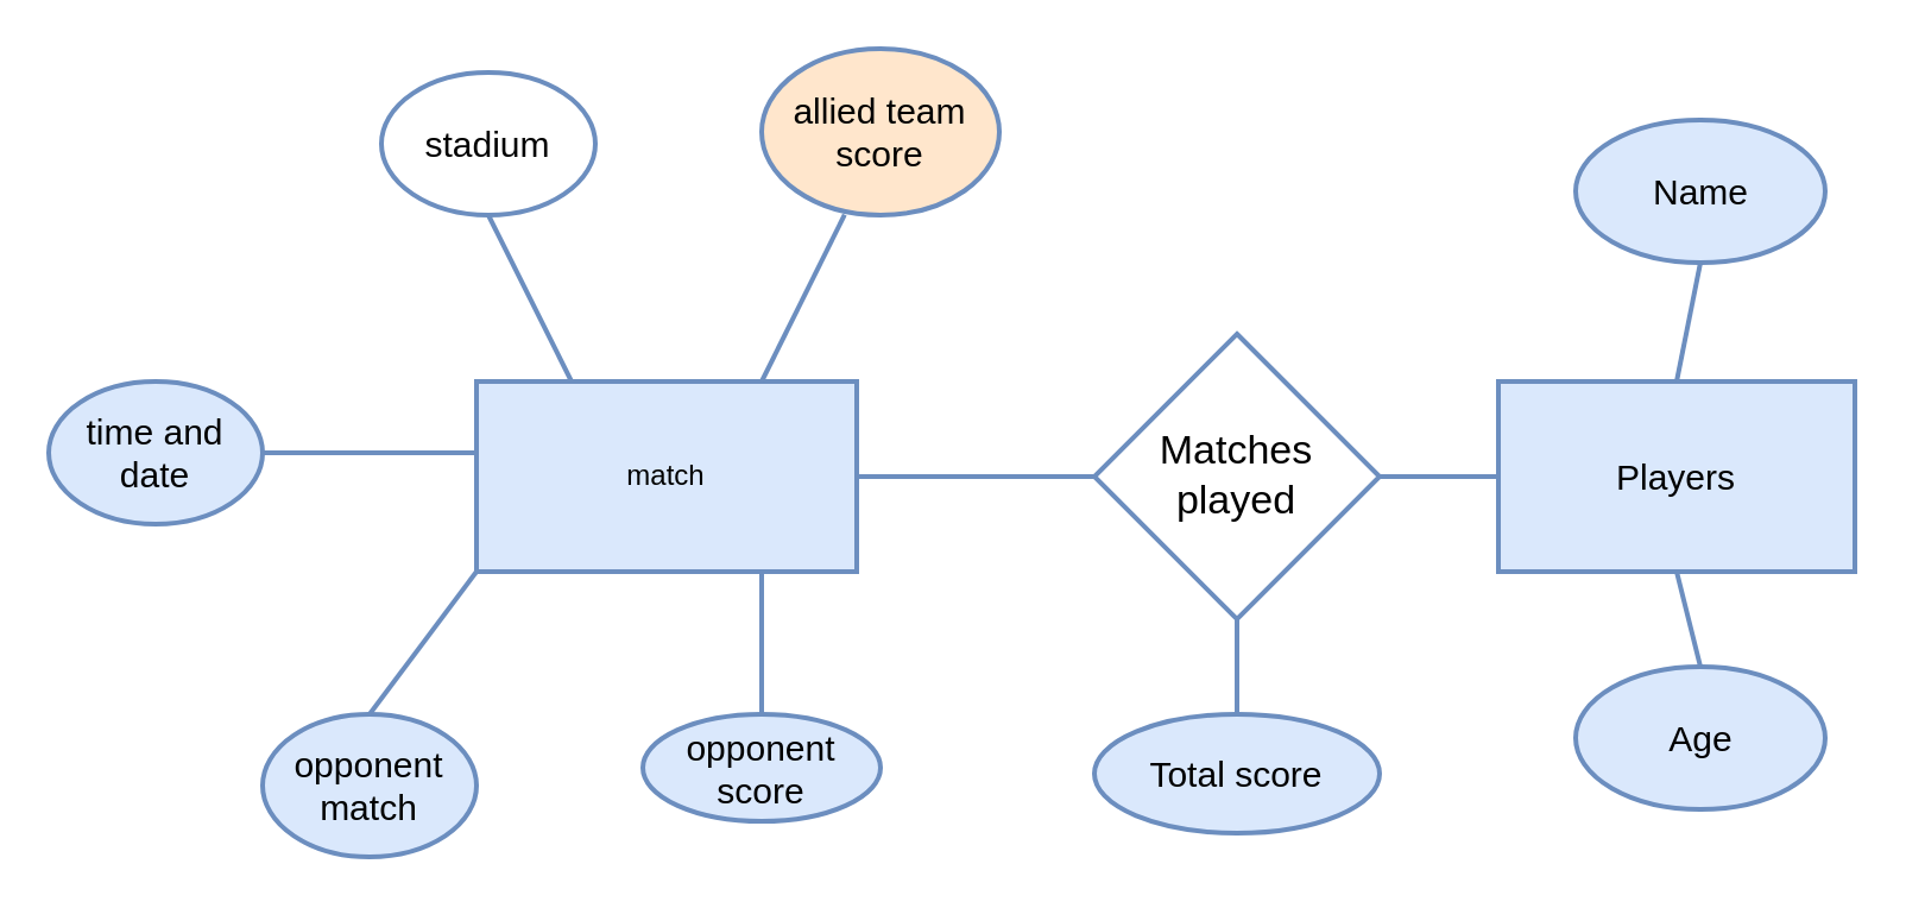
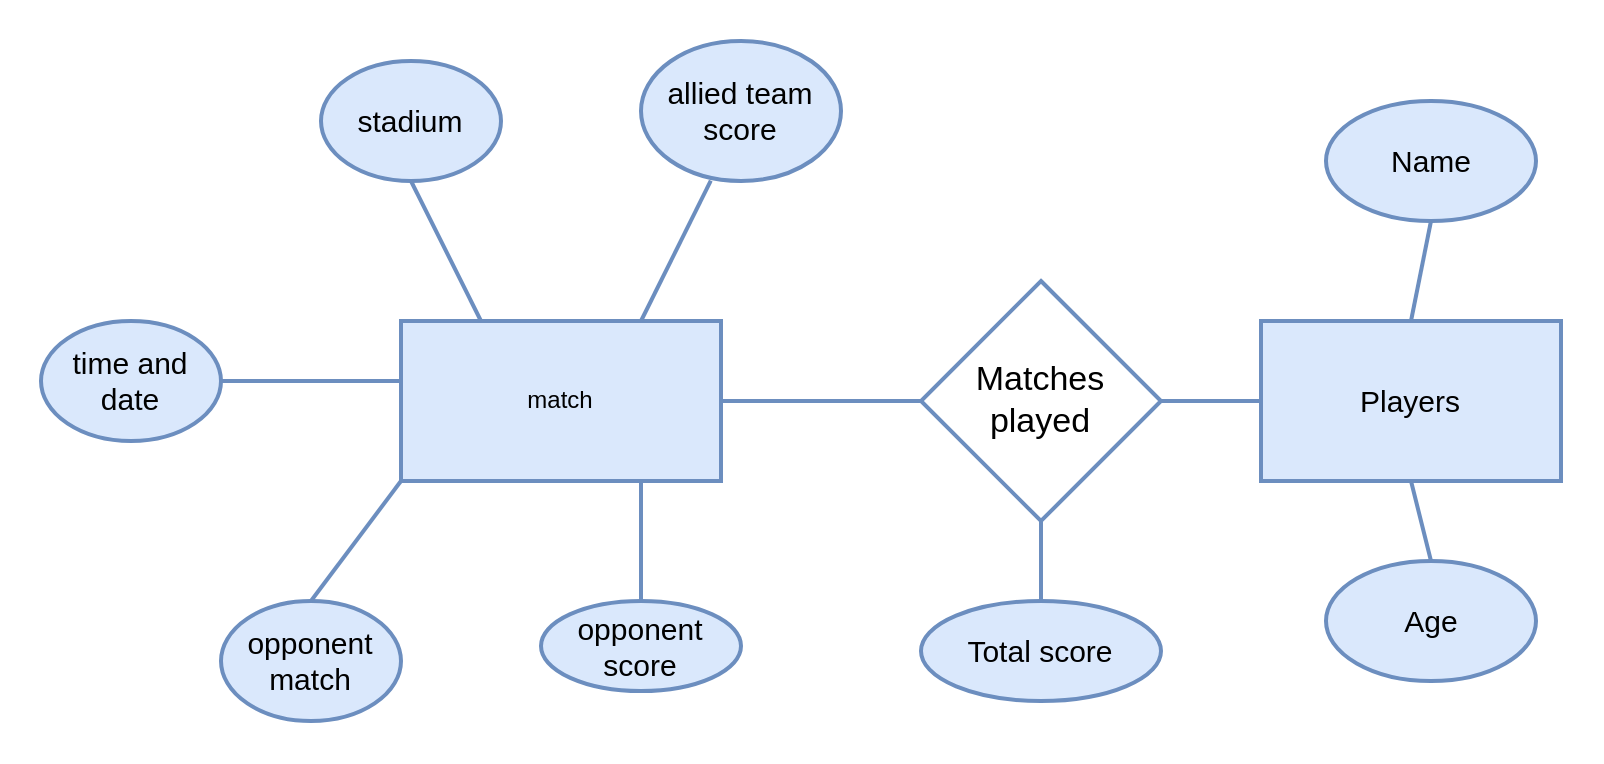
- <mxCell id="3" value="&lt;font style=&quot;font-size: 15px&quot;&gt;allied team score&lt;/font&gt;" style="ellipse;whiteSpace=wrap;html=1;strokeWidth=2;fillColor=#ffe6cc;strokeColor=#6c8ebf;" vertex="1" parent="1"><mxGeometry x="320" y="20" width="100" height="70" as="geometry" /></mxCell>
+ <mxCell id="3" value="&lt;font style=&quot;font-size: 15px&quot;&gt;allied team score&lt;/font&gt;" style="ellipse;whiteSpace=wrap;html=1;strokeWidth=2;fillColor=#dae8fc;strokeColor=#6c8ebf;" vertex="1" parent="1"><mxGeometry x="320" y="20" width="100" height="70" as="geometry" /></mxCell>
- <mxCell id="4" value="&lt;font style=&quot;font-size: 15px&quot;&gt;stadium&lt;/font&gt;" style="ellipse;whiteSpace=wrap;html=1;strokeWidth=2;fillColor=#ffffff;strokeColor=#6c8ebf;" vertex="1" parent="1"><mxGeometry x="160" y="30" width="90" height="60" as="geometry" /></mxCell>
+ <mxCell id="4" value="&lt;font style=&quot;font-size: 15px&quot;&gt;stadium&lt;/font&gt;" style="ellipse;whiteSpace=wrap;html=1;strokeWidth=2;fillColor=#dae8fc;strokeColor=#6c8ebf;" vertex="1" parent="1"><mxGeometry x="160" y="30" width="90" height="60" as="geometry" /></mxCell>
